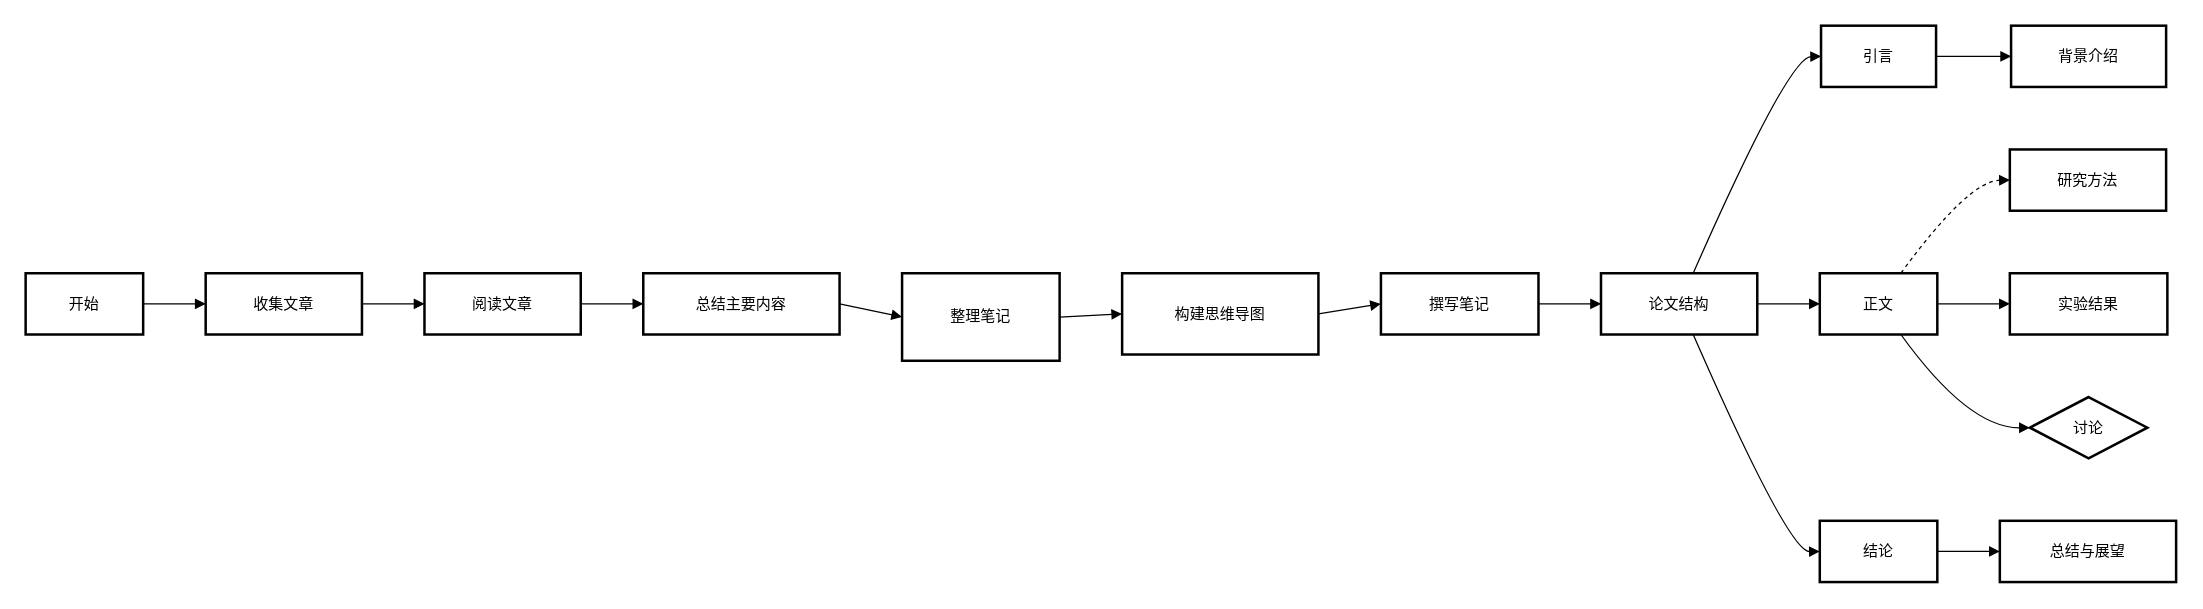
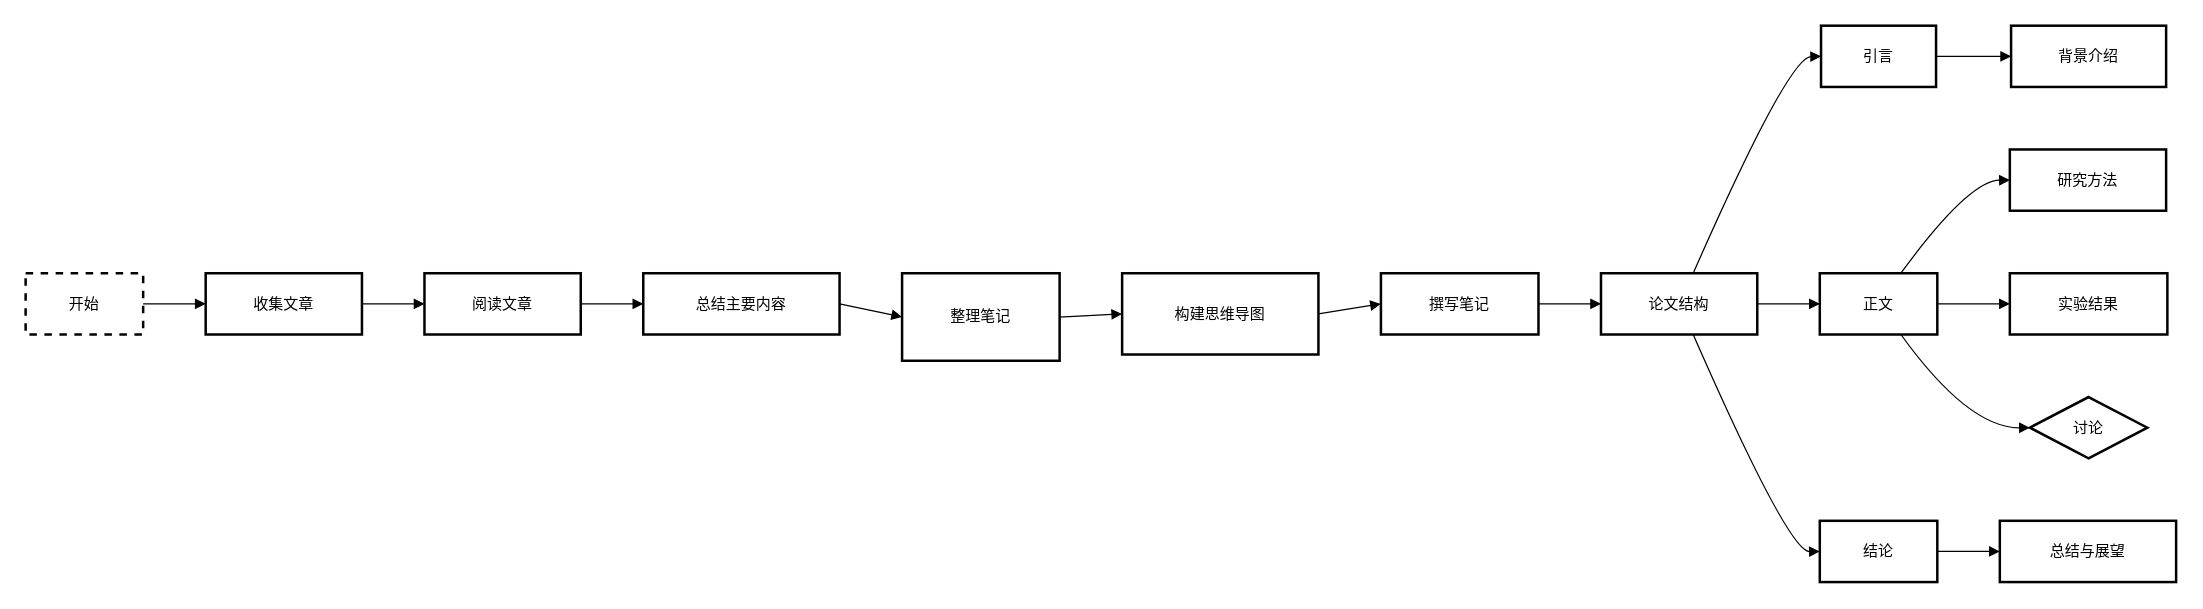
- <mxCell id="29" value="" style="curved=1;startArrow=none;endArrow=block;exitX=0.69;exitY=0;entryX=0;entryY=0.5;dashed=1;" edge="1" parent="1" source="11" target="14"><mxGeometry relative="1" as="geometry"><Array as="points"><mxPoint x="1574" y="144" /></Array></mxGeometry></mxCell>
+ <mxCell id="29" value="" style="curved=1;startArrow=none;endArrow=block;exitX=0.69;exitY=0;entryX=0;entryY=0.5;" edge="1" parent="1" source="11" target="14"><mxGeometry relative="1" as="geometry"><Array as="points"><mxPoint x="1574" y="144" /></Array></mxGeometry></mxCell>
- <mxCell id="2" value="开始" style="whiteSpace=wrap;strokeWidth=2;" vertex="1" parent="1"><mxGeometry x="20" y="218" width="94" height="49" as="geometry" /></mxCell>
+ <mxCell id="2" value="开始" style="whiteSpace=wrap;strokeWidth=2;dashed=1;" vertex="1" parent="1"><mxGeometry x="20" y="218" width="94" height="49" as="geometry" /></mxCell>
